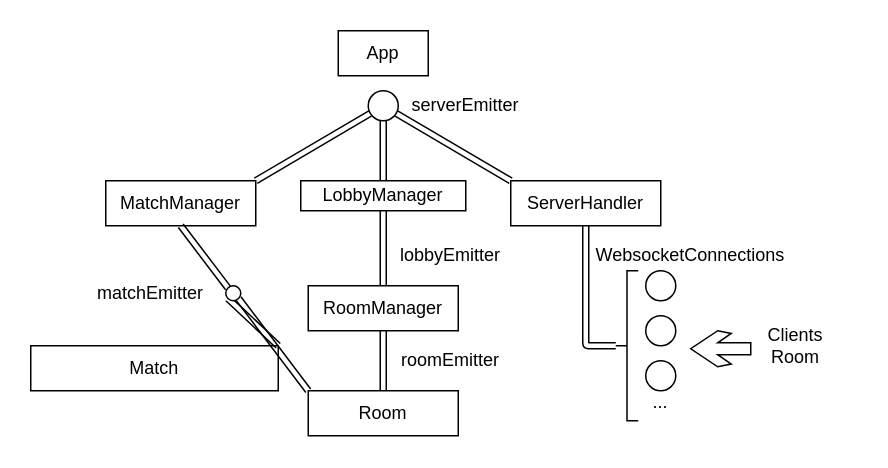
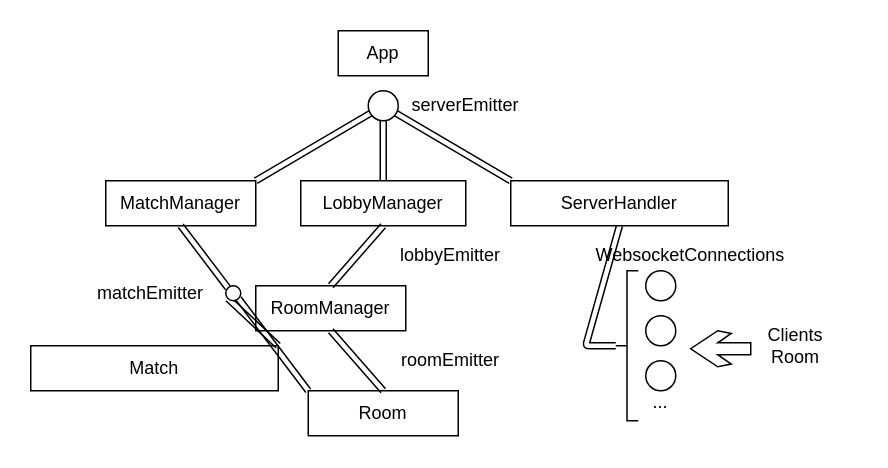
- <mxCell id="3" value="LobbyManager" style="rounded=0;whiteSpace=wrap;html=1;" vertex="1" parent="1"><mxGeometry x="200" y="120" width="110" height="20" as="geometry" /></mxCell>
+ <mxCell id="3" value="LobbyManager" style="rounded=0;whiteSpace=wrap;html=1;" vertex="1" parent="1"><mxGeometry x="200" y="120" width="110" height="30" as="geometry" /></mxCell>
- <mxCell id="4" value="ServerHandler" style="rounded=0;whiteSpace=wrap;html=1;" vertex="1" parent="1"><mxGeometry x="340" y="120" width="100" height="30" as="geometry" /></mxCell>
+ <mxCell id="4" value="ServerHandler" style="rounded=0;whiteSpace=wrap;html=1;" vertex="1" parent="1"><mxGeometry x="340" y="120" width="145" height="30" as="geometry" /></mxCell>
- <mxCell id="5" value="&lt;div&gt;RoomManager&lt;/div&gt;" style="rounded=0;whiteSpace=wrap;html=1;" vertex="1" parent="1"><mxGeometry x="205" y="190" width="100" height="30" as="geometry" /></mxCell>
+ <mxCell id="5" value="&lt;div&gt;RoomManager&lt;/div&gt;" style="rounded=0;whiteSpace=wrap;html=1;" vertex="1" parent="1"><mxGeometry x="170" y="190" width="100" height="30" as="geometry" /></mxCell>
